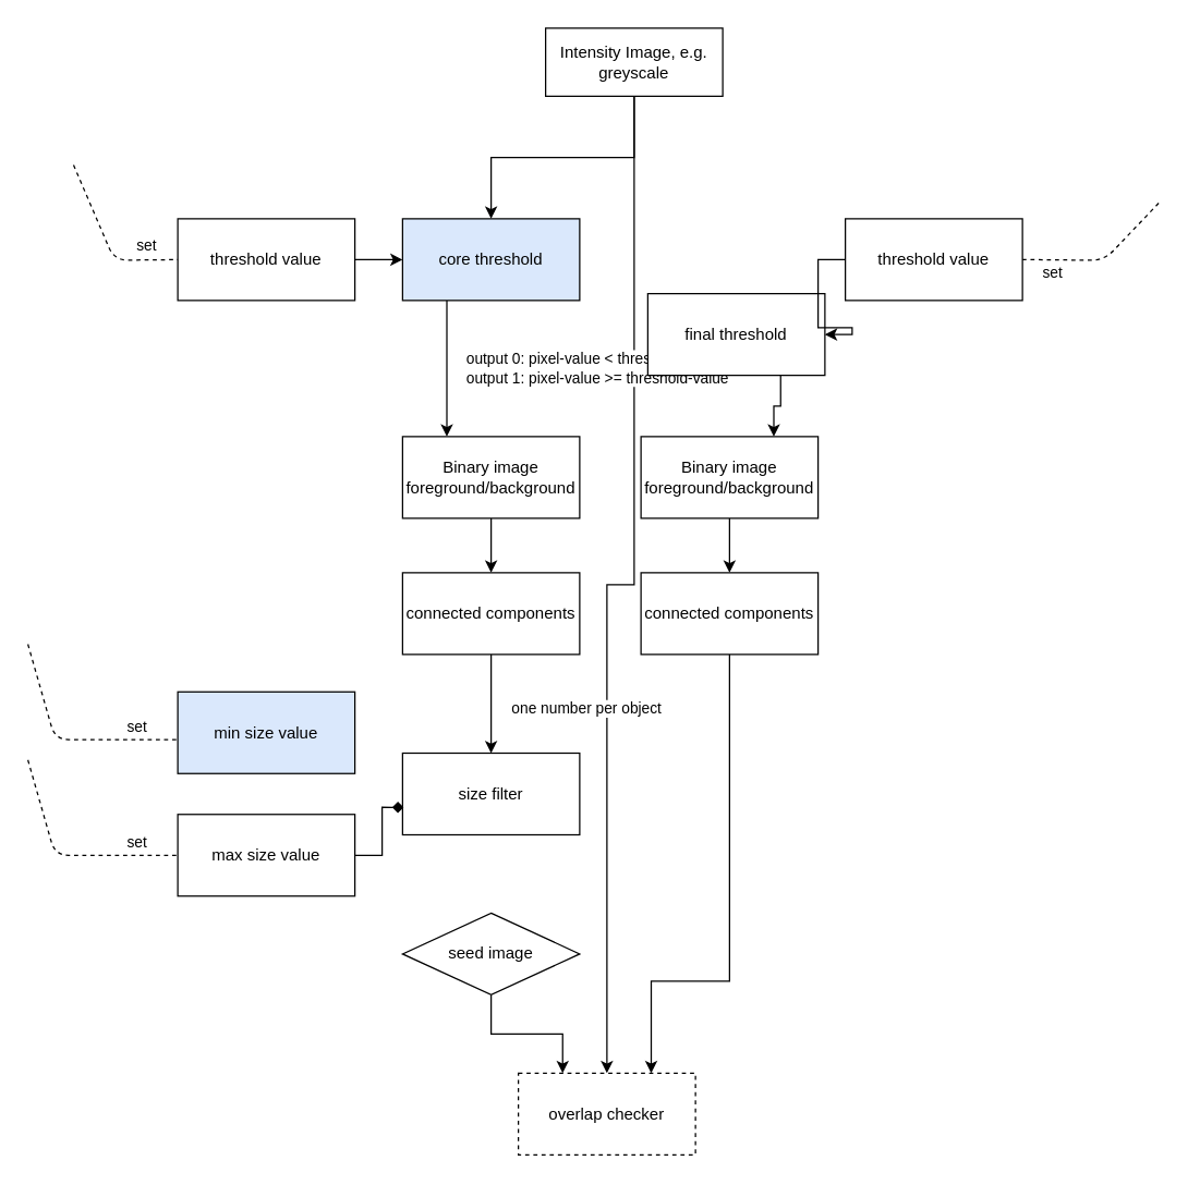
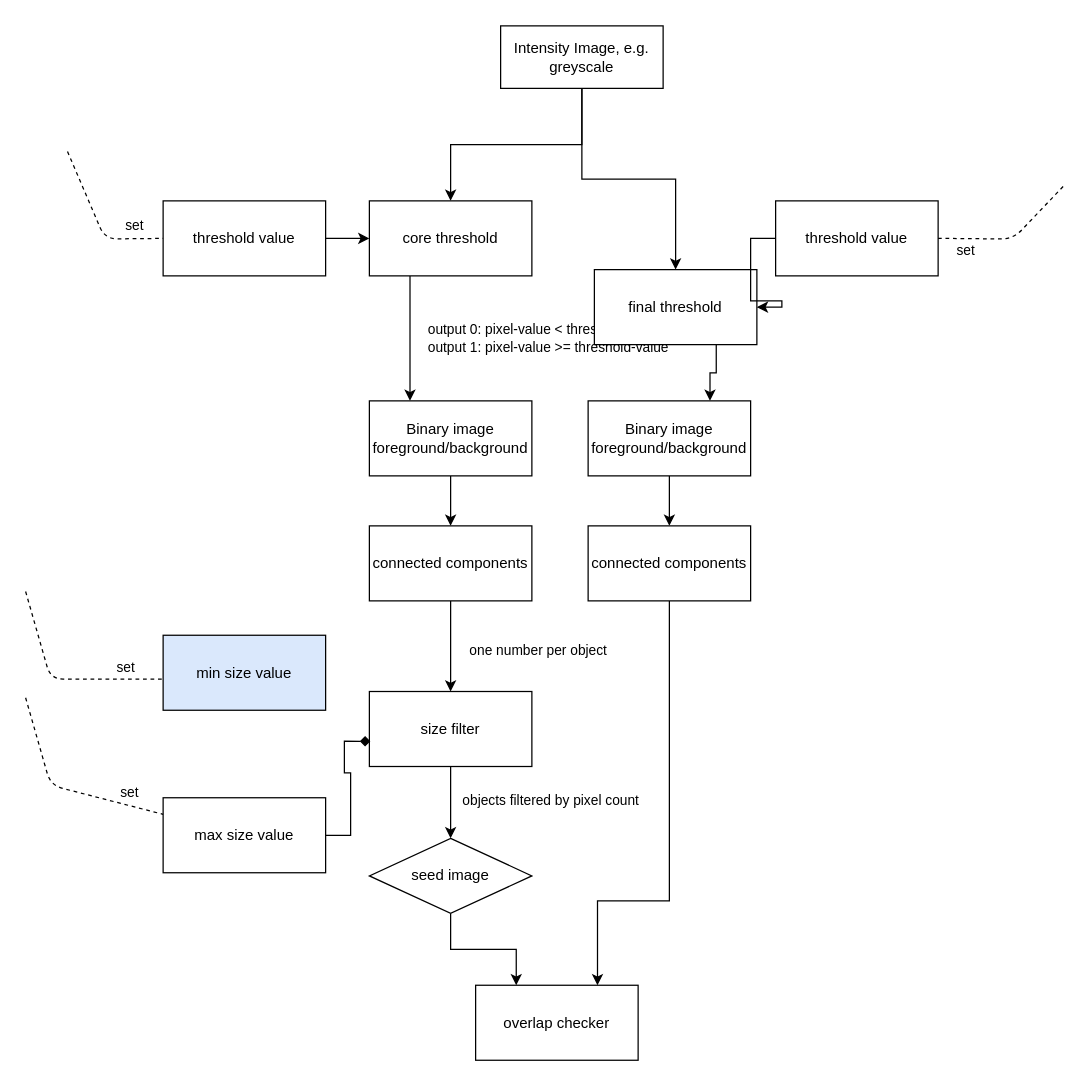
- <mxCell id="6" value="core threshold" style="rounded=0;whiteSpace=wrap;html=1;fillColor=#dae8fc;" vertex="1" parent="1"><mxGeometry x="295" y="160" width="130" height="60" as="geometry" /></mxCell>
+ <mxCell id="6" value="core threshold" style="rounded=0;whiteSpace=wrap;html=1;" vertex="1" parent="1"><mxGeometry x="295" y="160" width="130" height="60" as="geometry" /></mxCell>
- <mxCell id="18" value="max size value" style="rounded=0;whiteSpace=wrap;html=1;" vertex="1" parent="1"><mxGeometry x="130" y="597.5" width="130" height="60" as="geometry" /></mxCell>
+ <mxCell id="18" value="max size value" style="rounded=0;whiteSpace=wrap;html=1;" vertex="1" parent="1"><mxGeometry x="130" y="637.5" width="130" height="60" as="geometry" /></mxCell>
+ <mxCell id="14" value="objects filtered by pixel count" style="edgeStyle=orthogonalEdgeStyle;rounded=0;orthogonalLoop=1;jettySize=auto;html=1;exitX=0.5;exitY=1;exitDx=0;exitDy=0;entryX=0.5;entryY=0;entryDx=0;entryDy=0;" edge="1" parent="1" source="15" target="22"><mxGeometry x="-0.05" y="80" relative="1" as="geometry"><mxPoint as="offset" /></mxGeometry></mxCell>
- <mxCell id="3" style="edgeStyle=orthogonalEdgeStyle;rounded=0;orthogonalLoop=1;jettySize=auto;html=1;exitX=0.5;exitY=1;exitDx=0;exitDy=0;" edge="1" parent="1" source="4" target="23"><mxGeometry relative="1" as="geometry" /></mxCell>
+ <mxCell id="3" style="edgeStyle=orthogonalEdgeStyle;rounded=0;orthogonalLoop=1;jettySize=auto;html=1;exitX=0.5;exitY=1;exitDx=0;exitDy=0;entryX=0.5;entryY=0;entryDx=0;entryDy=0;" edge="1" parent="1" source="4" target="25"><mxGeometry relative="1" as="geometry" /></mxCell>
- <mxCell id="23" value="overlap checker&lt;br&gt;" style="rounded=0;whiteSpace=wrap;html=1;dashed=1;" vertex="1" parent="1"><mxGeometry x="380" y="787.5" width="130" height="60" as="geometry" /></mxCell>
+ <mxCell id="23" value="overlap checker&lt;br&gt;" style="rounded=0;whiteSpace=wrap;html=1;" vertex="1" parent="1"><mxGeometry x="380" y="787.5" width="130" height="60" as="geometry" /></mxCell>
